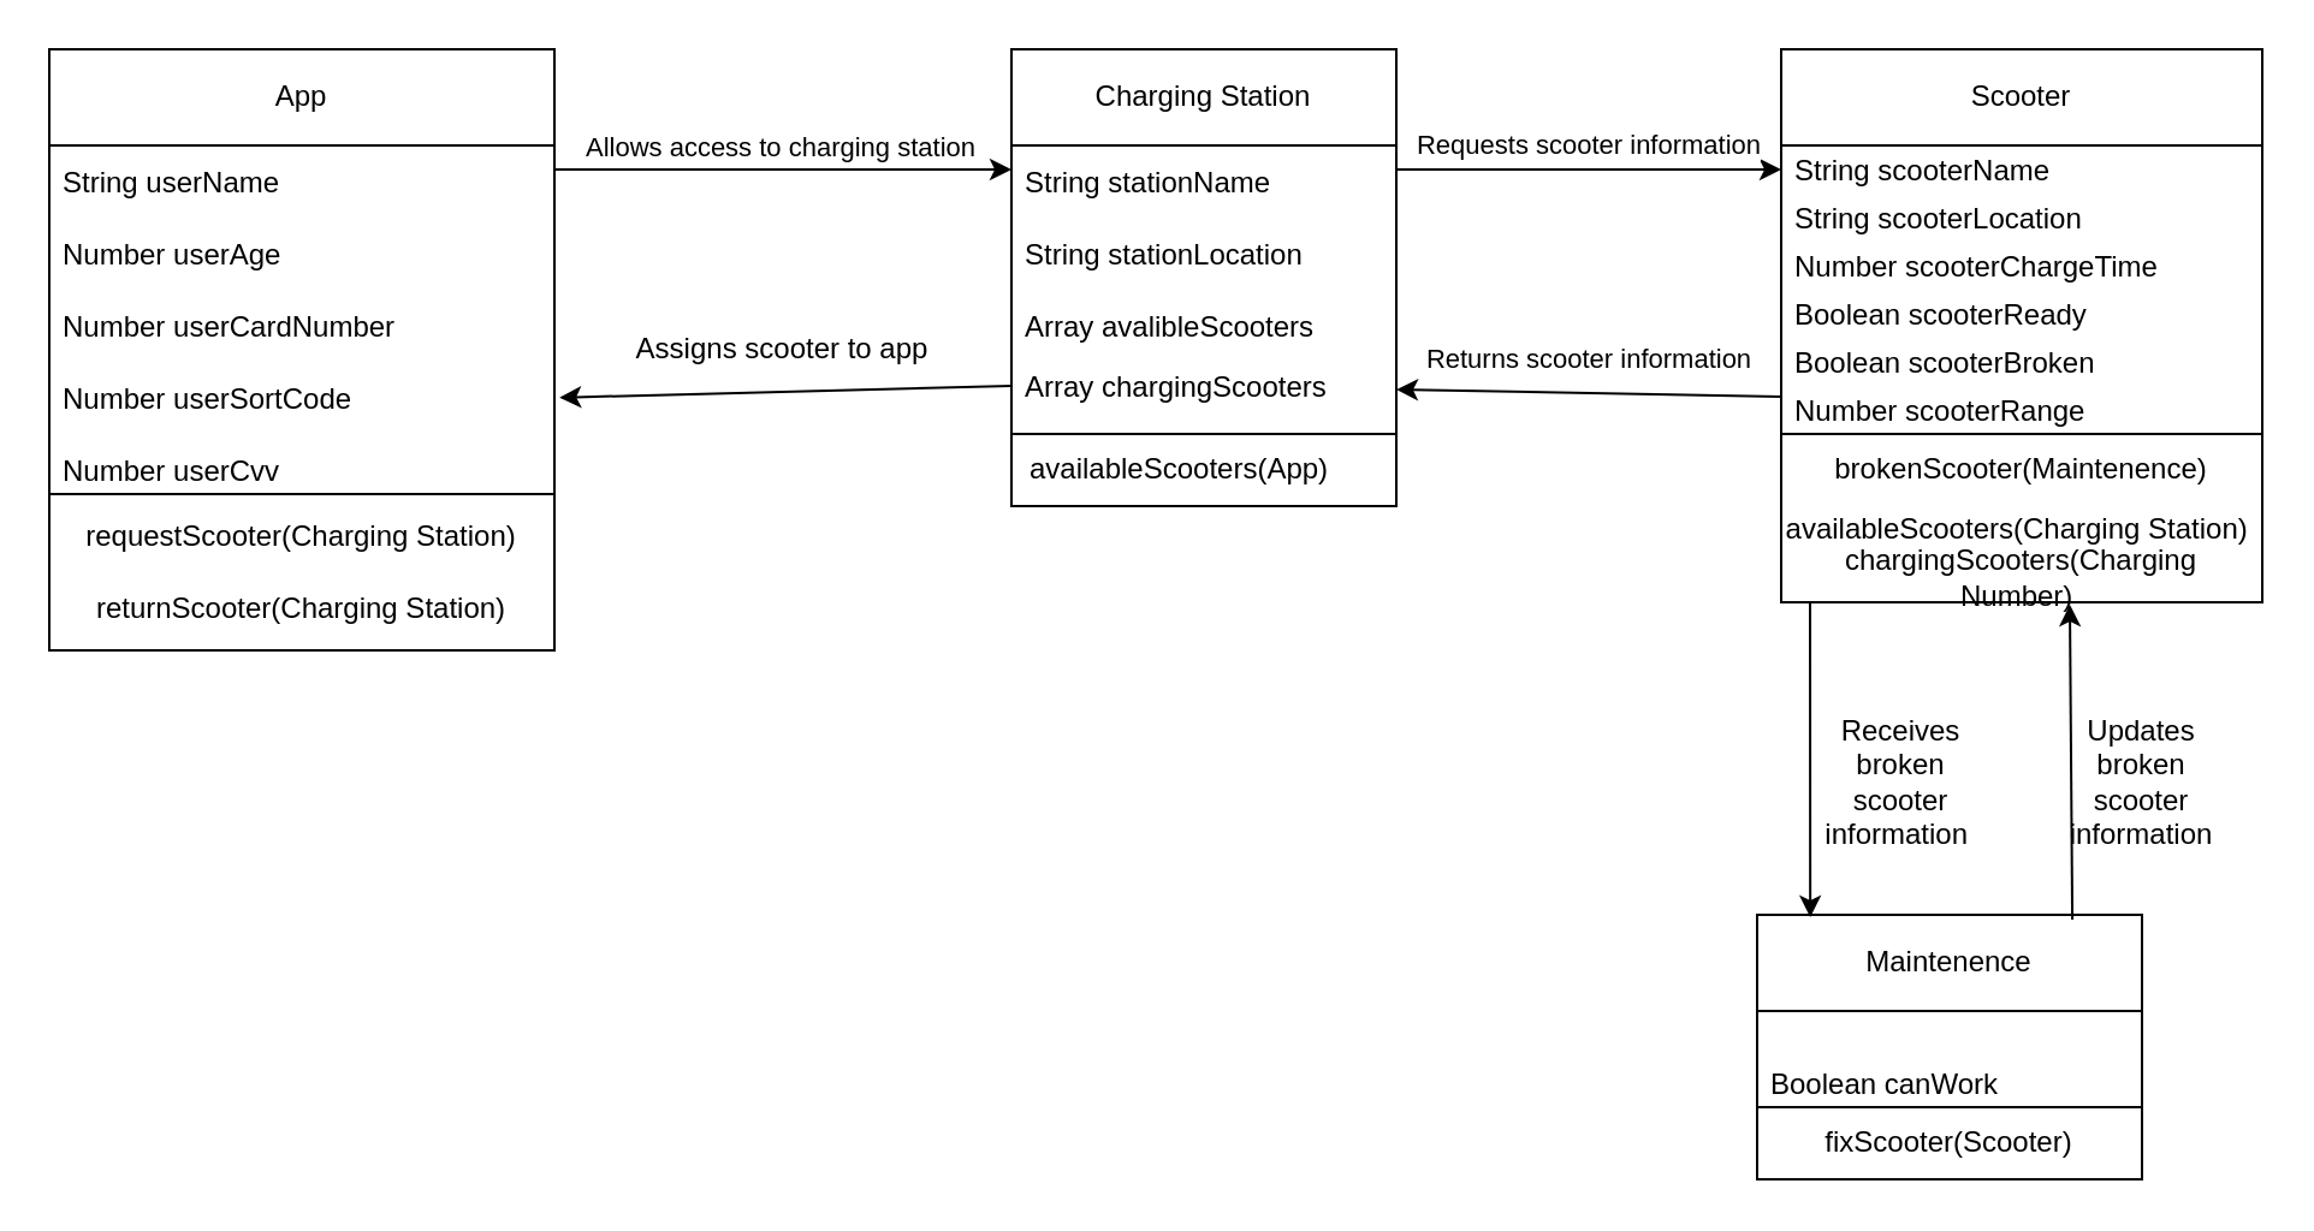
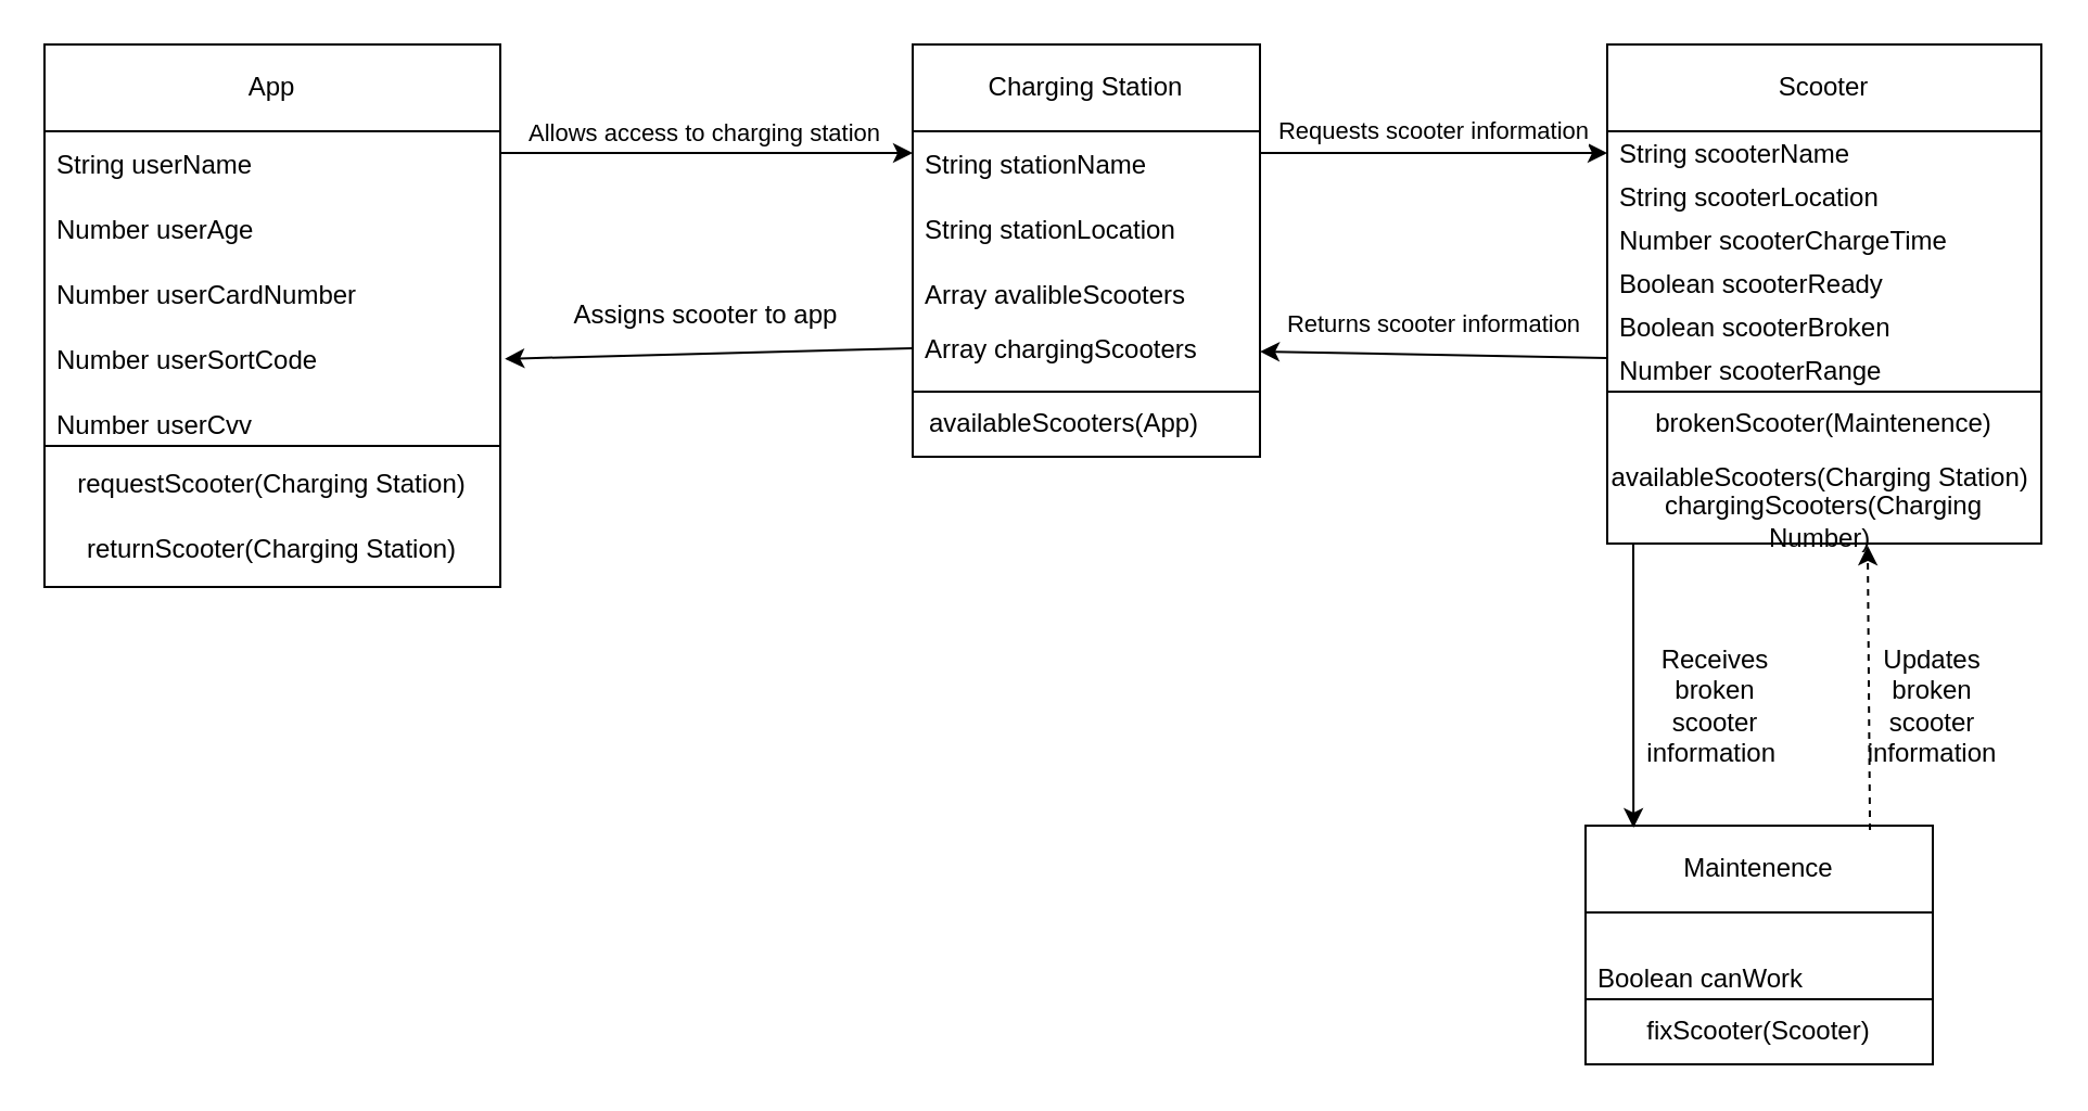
- <mxCell id="33" value="" style="endArrow=classic;html=1;rounded=0;exitX=0.819;exitY=0.05;exitDx=0;exitDy=0;exitPerimeter=0;entryX=0.6;entryY=1.05;entryDx=0;entryDy=0;entryPerimeter=0;" edge="1" parent="1" source="19" target="40"><mxGeometry width="50" height="50" relative="1" as="geometry"><mxPoint x="860" y="300" as="sourcePoint" /><mxPoint x="860" y="260" as="targetPoint" /></mxGeometry></mxCell>
+ <mxCell id="33" value="" style="endArrow=classic;html=1;rounded=0;exitX=0.819;exitY=0.05;exitDx=0;exitDy=0;exitPerimeter=0;entryX=0.6;entryY=1.05;entryDx=0;entryDy=0;entryPerimeter=0;dashed=1;" edge="1" parent="1" source="19" target="40"><mxGeometry width="50" height="50" relative="1" as="geometry"><mxPoint x="860" y="300" as="sourcePoint" /><mxPoint x="860" y="260" as="targetPoint" /></mxGeometry></mxCell>
